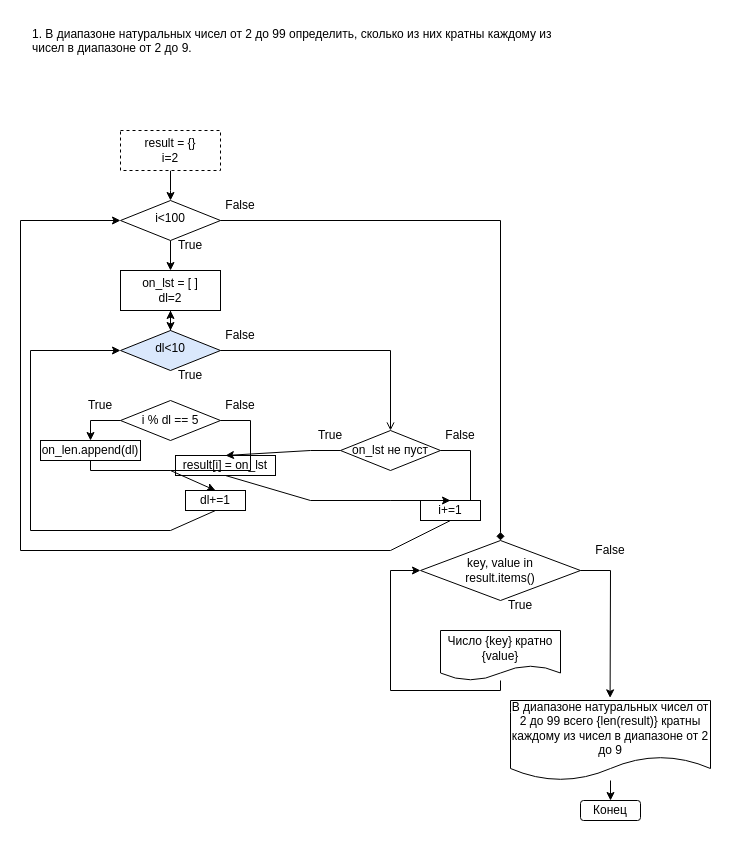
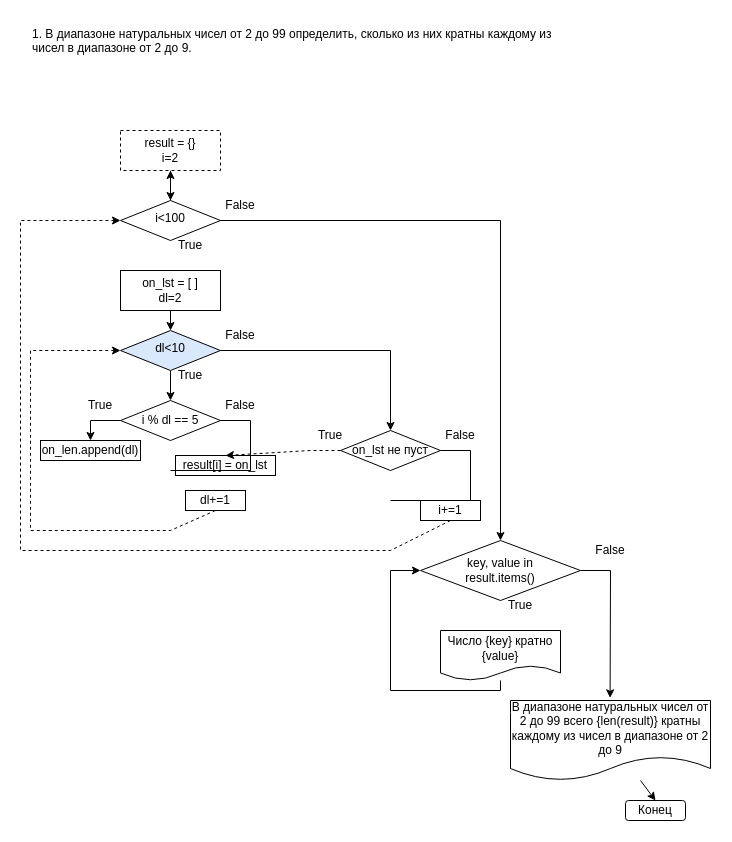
- <mxCell id="2" value="" style="edgeStyle=orthogonalEdgeStyle;rounded=0;orthogonalLoop=1;jettySize=auto;html=1;" edge="1" parent="1" source="3" target="10"><mxGeometry relative="1" as="geometry" /></mxCell>
+ <mxCell id="2" value="" style="edgeStyle=orthogonalEdgeStyle;rounded=0;orthogonalLoop=1;jettySize=auto;html=1;" edge="1" parent="1" source="3" target="8"><mxGeometry relative="1" as="geometry" /></mxCell>
- <mxCell id="4" value="" style="edgeStyle=orthogonalEdgeStyle;rounded=0;orthogonalLoop=1;jettySize=auto;html=1;" edge="1" parent="1" source="5" target="10"><mxGeometry relative="1" as="geometry" /></mxCell>
+ <mxCell id="4" value="" style="edgeStyle=orthogonalEdgeStyle;rounded=0;orthogonalLoop=1;jettySize=auto;html=1;entryX=0.5;entryY=0;entryDx=0;entryDy=0;" edge="1" parent="1" source="5" target="11"><mxGeometry relative="1" as="geometry" /></mxCell>
- <mxCell id="29" value="" style="endArrow=open;html=1;rounded=0;exitX=1;exitY=0.5;exitDx=0;exitDy=0;entryX=0.5;entryY=0;entryDx=0;entryDy=0;" edge="1" parent="1" source="5" target="14"><mxGeometry width="50" height="50" relative="1" as="geometry"><mxPoint x="230" y="370" as="sourcePoint" /><mxPoint x="410" y="310" as="targetPoint" /><Array as="points"><mxPoint x="390" y="350" /></Array></mxGeometry></mxCell>
+ <mxCell id="29" value="" style="endArrow=classic;html=1;rounded=0;exitX=1;exitY=0.5;exitDx=0;exitDy=0;entryX=0.5;entryY=0;entryDx=0;entryDy=0;" edge="1" parent="1" source="5" target="14"><mxGeometry width="50" height="50" relative="1" as="geometry"><mxPoint x="230" y="370" as="sourcePoint" /><mxPoint x="410" y="310" as="targetPoint" /><Array as="points"><mxPoint x="390" y="350" /></Array></mxGeometry></mxCell>
- <mxCell id="30" value="" style="endArrow=classic;html=1;rounded=0;exitX=0;exitY=0.5;exitDx=0;exitDy=0;entryX=0.5;entryY=0;entryDx=0;entryDy=0;" edge="1" parent="1" source="14" target="15"><mxGeometry width="50" height="50" relative="1" as="geometry"><mxPoint x="230" y="580" as="sourcePoint" /><mxPoint x="280" y="530" as="targetPoint" /><Array as="points"><mxPoint x="310" y="450" /></Array></mxGeometry></mxCell>
+ <mxCell id="30" value="" style="endArrow=classic;html=1;rounded=0;exitX=0;exitY=0.5;exitDx=0;exitDy=0;entryX=0.5;entryY=0;entryDx=0;entryDy=0;dashed=1;" edge="1" parent="1" source="14" target="15"><mxGeometry width="50" height="50" relative="1" as="geometry"><mxPoint x="230" y="580" as="sourcePoint" /><mxPoint x="280" y="530" as="targetPoint" /><Array as="points"><mxPoint x="310" y="450" /></Array></mxGeometry></mxCell>
- <mxCell id="18" value="" style="endArrow=classic;html=1;rounded=0;exitX=0.5;exitY=1;exitDx=0;exitDy=0;entryX=0.5;entryY=0;entryDx=0;entryDy=0;" edge="1" parent="1" source="12" target="13"><mxGeometry width="50" height="50" relative="1" as="geometry"><mxPoint x="120" y="520" as="sourcePoint" /><mxPoint x="170" y="470" as="targetPoint" /><Array as="points"><mxPoint x="90" y="470" /><mxPoint x="170" y="470" /></Array></mxGeometry></mxCell>
- <mxCell id="20" value="" style="endArrow=classic;html=1;rounded=0;exitX=0.5;exitY=1;exitDx=0;exitDy=0;entryX=0;entryY=0.5;entryDx=0;entryDy=0;" edge="1" parent="1" source="13" target="5"><mxGeometry width="50" height="50" relative="1" as="geometry"><mxPoint x="130" y="590" as="sourcePoint" /><mxPoint x="70" y="310" as="targetPoint" /><Array as="points"><mxPoint x="170" y="530" /><mxPoint x="30" y="530" /><mxPoint x="30" y="350" /></Array></mxGeometry></mxCell>
+ <mxCell id="20" value="" style="endArrow=classic;html=1;rounded=0;exitX=0.5;exitY=1;exitDx=0;exitDy=0;entryX=0;entryY=0.5;entryDx=0;entryDy=0;dashed=1;" edge="1" parent="1" source="13" target="5"><mxGeometry width="50" height="50" relative="1" as="geometry"><mxPoint x="130" y="590" as="sourcePoint" /><mxPoint x="70" y="310" as="targetPoint" /><Array as="points"><mxPoint x="170" y="530" /><mxPoint x="30" y="530" /><mxPoint x="30" y="350" /></Array></mxGeometry></mxCell>
- <mxCell id="31" value="" style="endArrow=classic;html=1;rounded=0;exitX=0.5;exitY=1;exitDx=0;exitDy=0;entryX=0.5;entryY=0;entryDx=0;entryDy=0;" edge="1" parent="1" source="15" target="16"><mxGeometry width="50" height="50" relative="1" as="geometry"><mxPoint x="310" y="550" as="sourcePoint" /><mxPoint x="360" y="500" as="targetPoint" /><Array as="points"><mxPoint x="310" y="500" /><mxPoint x="390" y="500" /></Array></mxGeometry></mxCell>
- <mxCell id="35" value="" style="endArrow=diamond;html=1;rounded=0;exitX=1;exitY=0.5;exitDx=0;exitDy=0;entryX=0.5;entryY=0;entryDx=0;entryDy=0;" edge="1" parent="1" source="3" target="36"><mxGeometry width="50" height="50" relative="1" as="geometry"><mxPoint x="290" y="230" as="sourcePoint" /><mxPoint x="500" y="480" as="targetPoint" /><Array as="points"><mxPoint x="500" y="220" /></Array></mxGeometry></mxCell>
+ <mxCell id="35" value="" style="endArrow=classic;html=1;rounded=0;exitX=1;exitY=0.5;exitDx=0;exitDy=0;entryX=0.5;entryY=0;entryDx=0;entryDy=0;" edge="1" parent="1" source="3" target="36"><mxGeometry width="50" height="50" relative="1" as="geometry"><mxPoint x="290" y="230" as="sourcePoint" /><mxPoint x="500" y="480" as="targetPoint" /><Array as="points"><mxPoint x="500" y="220" /></Array></mxGeometry></mxCell>
- <mxCell id="33" value="" style="endArrow=classic;html=1;rounded=0;exitX=0.5;exitY=1;exitDx=0;exitDy=0;entryX=0;entryY=0.5;entryDx=0;entryDy=0;" edge="1" parent="1" source="16" target="3"><mxGeometry width="50" height="50" relative="1" as="geometry"><mxPoint x="230" y="600" as="sourcePoint" /><mxPoint x="20" y="350" as="targetPoint" /><Array as="points"><mxPoint x="390" y="550" /><mxPoint x="20" y="550" /><mxPoint x="20" y="220" /></Array></mxGeometry></mxCell>
+ <mxCell id="33" value="" style="endArrow=classic;html=1;rounded=0;exitX=0.5;exitY=1;exitDx=0;exitDy=0;entryX=0;entryY=0.5;entryDx=0;entryDy=0;dashed=1;" edge="1" parent="1" source="16" target="3"><mxGeometry width="50" height="50" relative="1" as="geometry"><mxPoint x="230" y="600" as="sourcePoint" /><mxPoint x="20" y="350" as="targetPoint" /><Array as="points"><mxPoint x="390" y="550" /><mxPoint x="20" y="550" /><mxPoint x="20" y="220" /></Array></mxGeometry></mxCell>
- <mxCell id="41" value="Конец" style="rounded=1;whiteSpace=wrap;html=1;fontSize=12;glass=0;strokeWidth=1;shadow=0;" vertex="1" parent="1"><mxGeometry x="580" y="800" width="60" height="20" as="geometry" /></mxCell>
+ <mxCell id="41" value="Конец" style="rounded=1;whiteSpace=wrap;html=1;fontSize=12;glass=0;strokeWidth=1;shadow=0;" vertex="1" parent="1"><mxGeometry x="625" y="800" width="60" height="20" as="geometry" /></mxCell>
